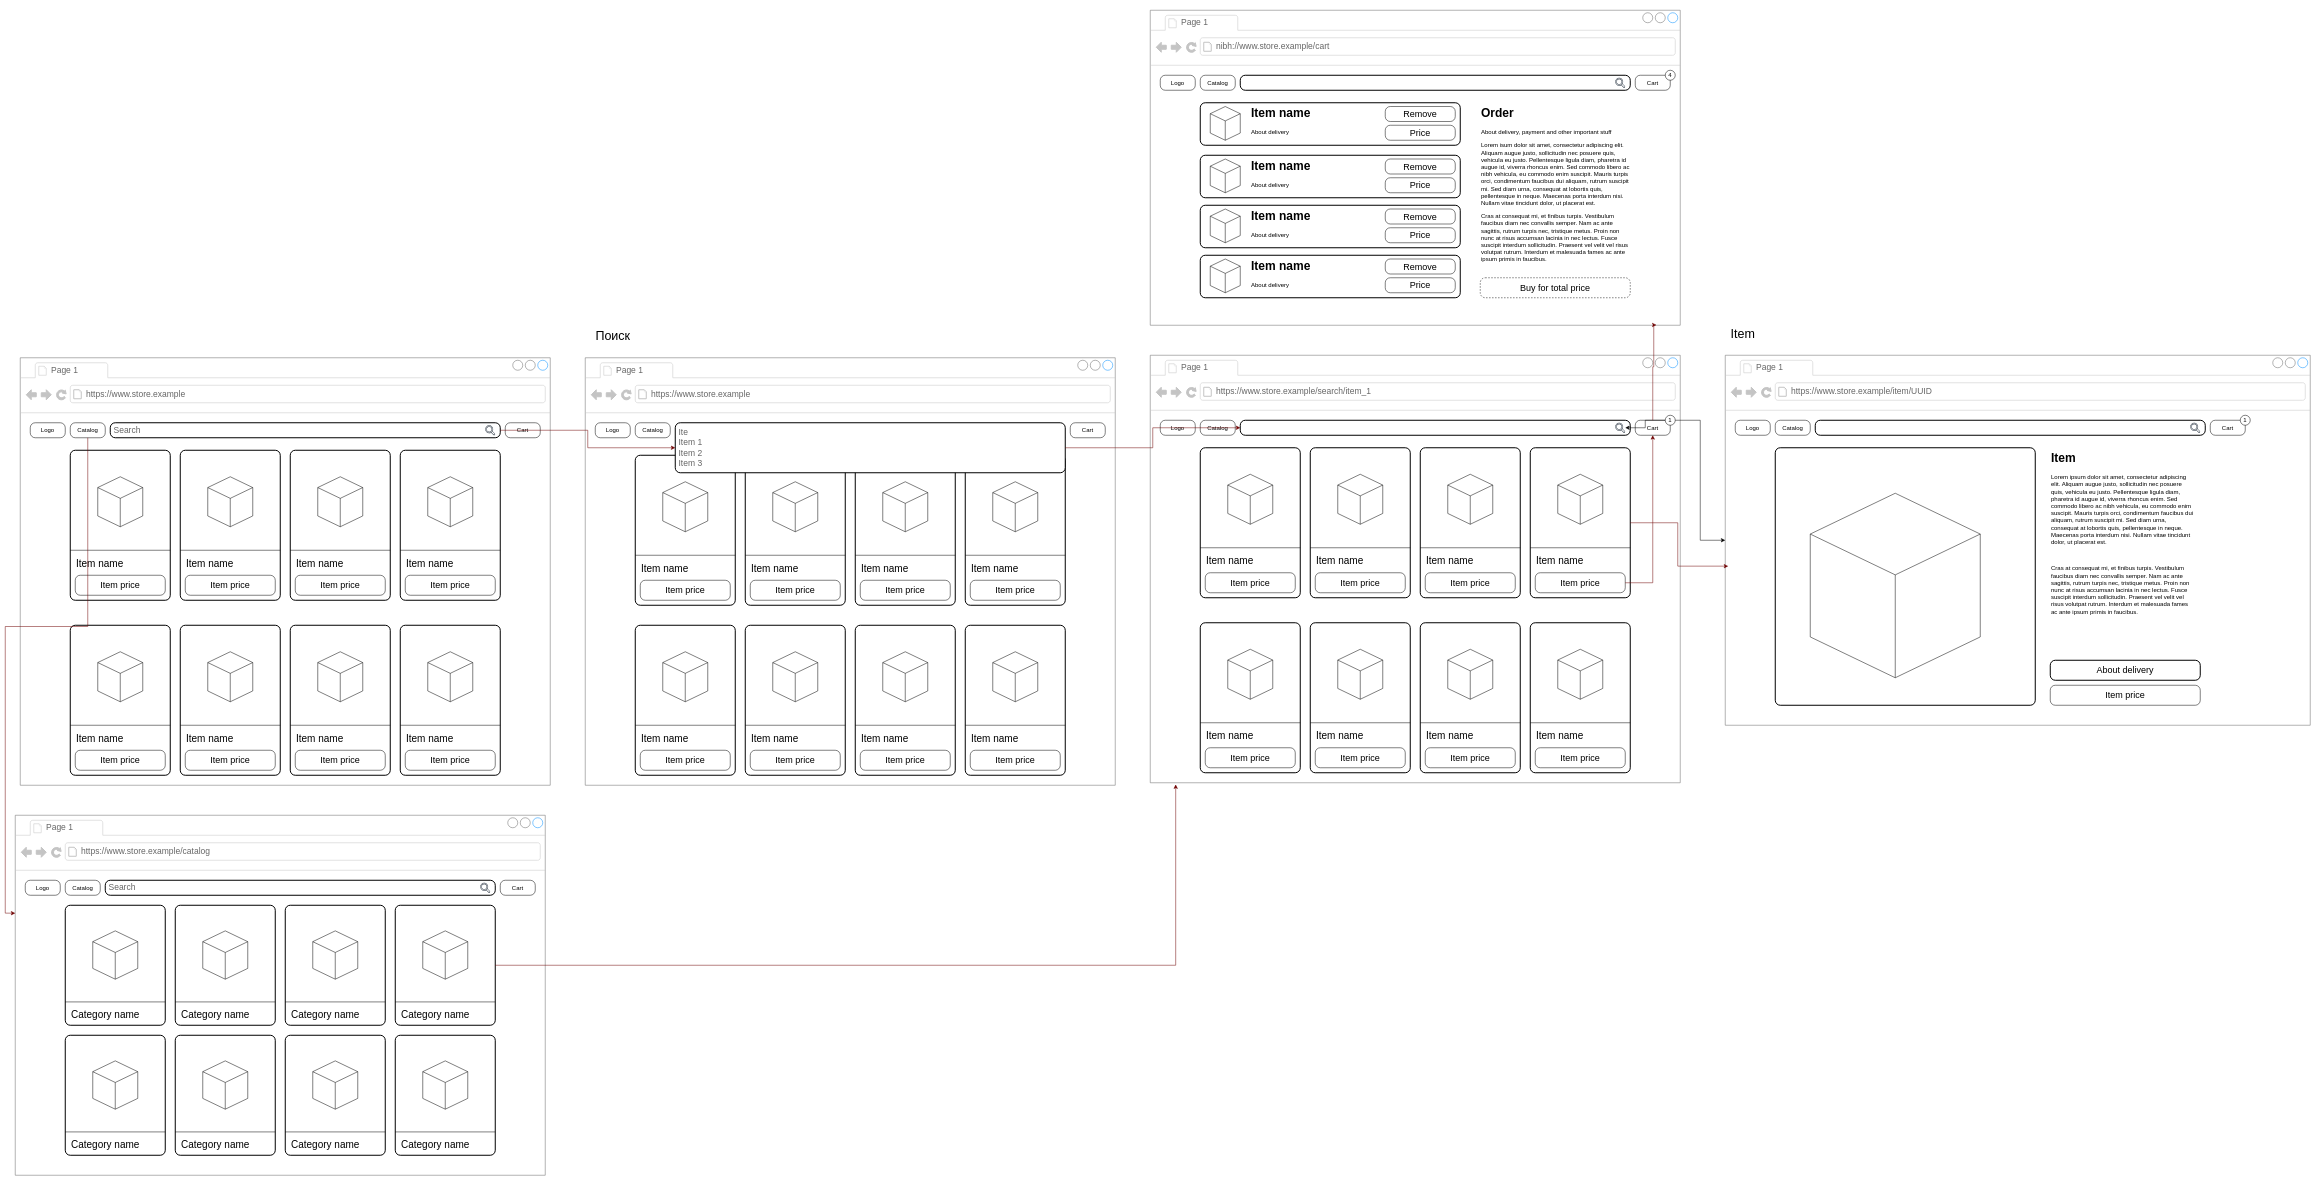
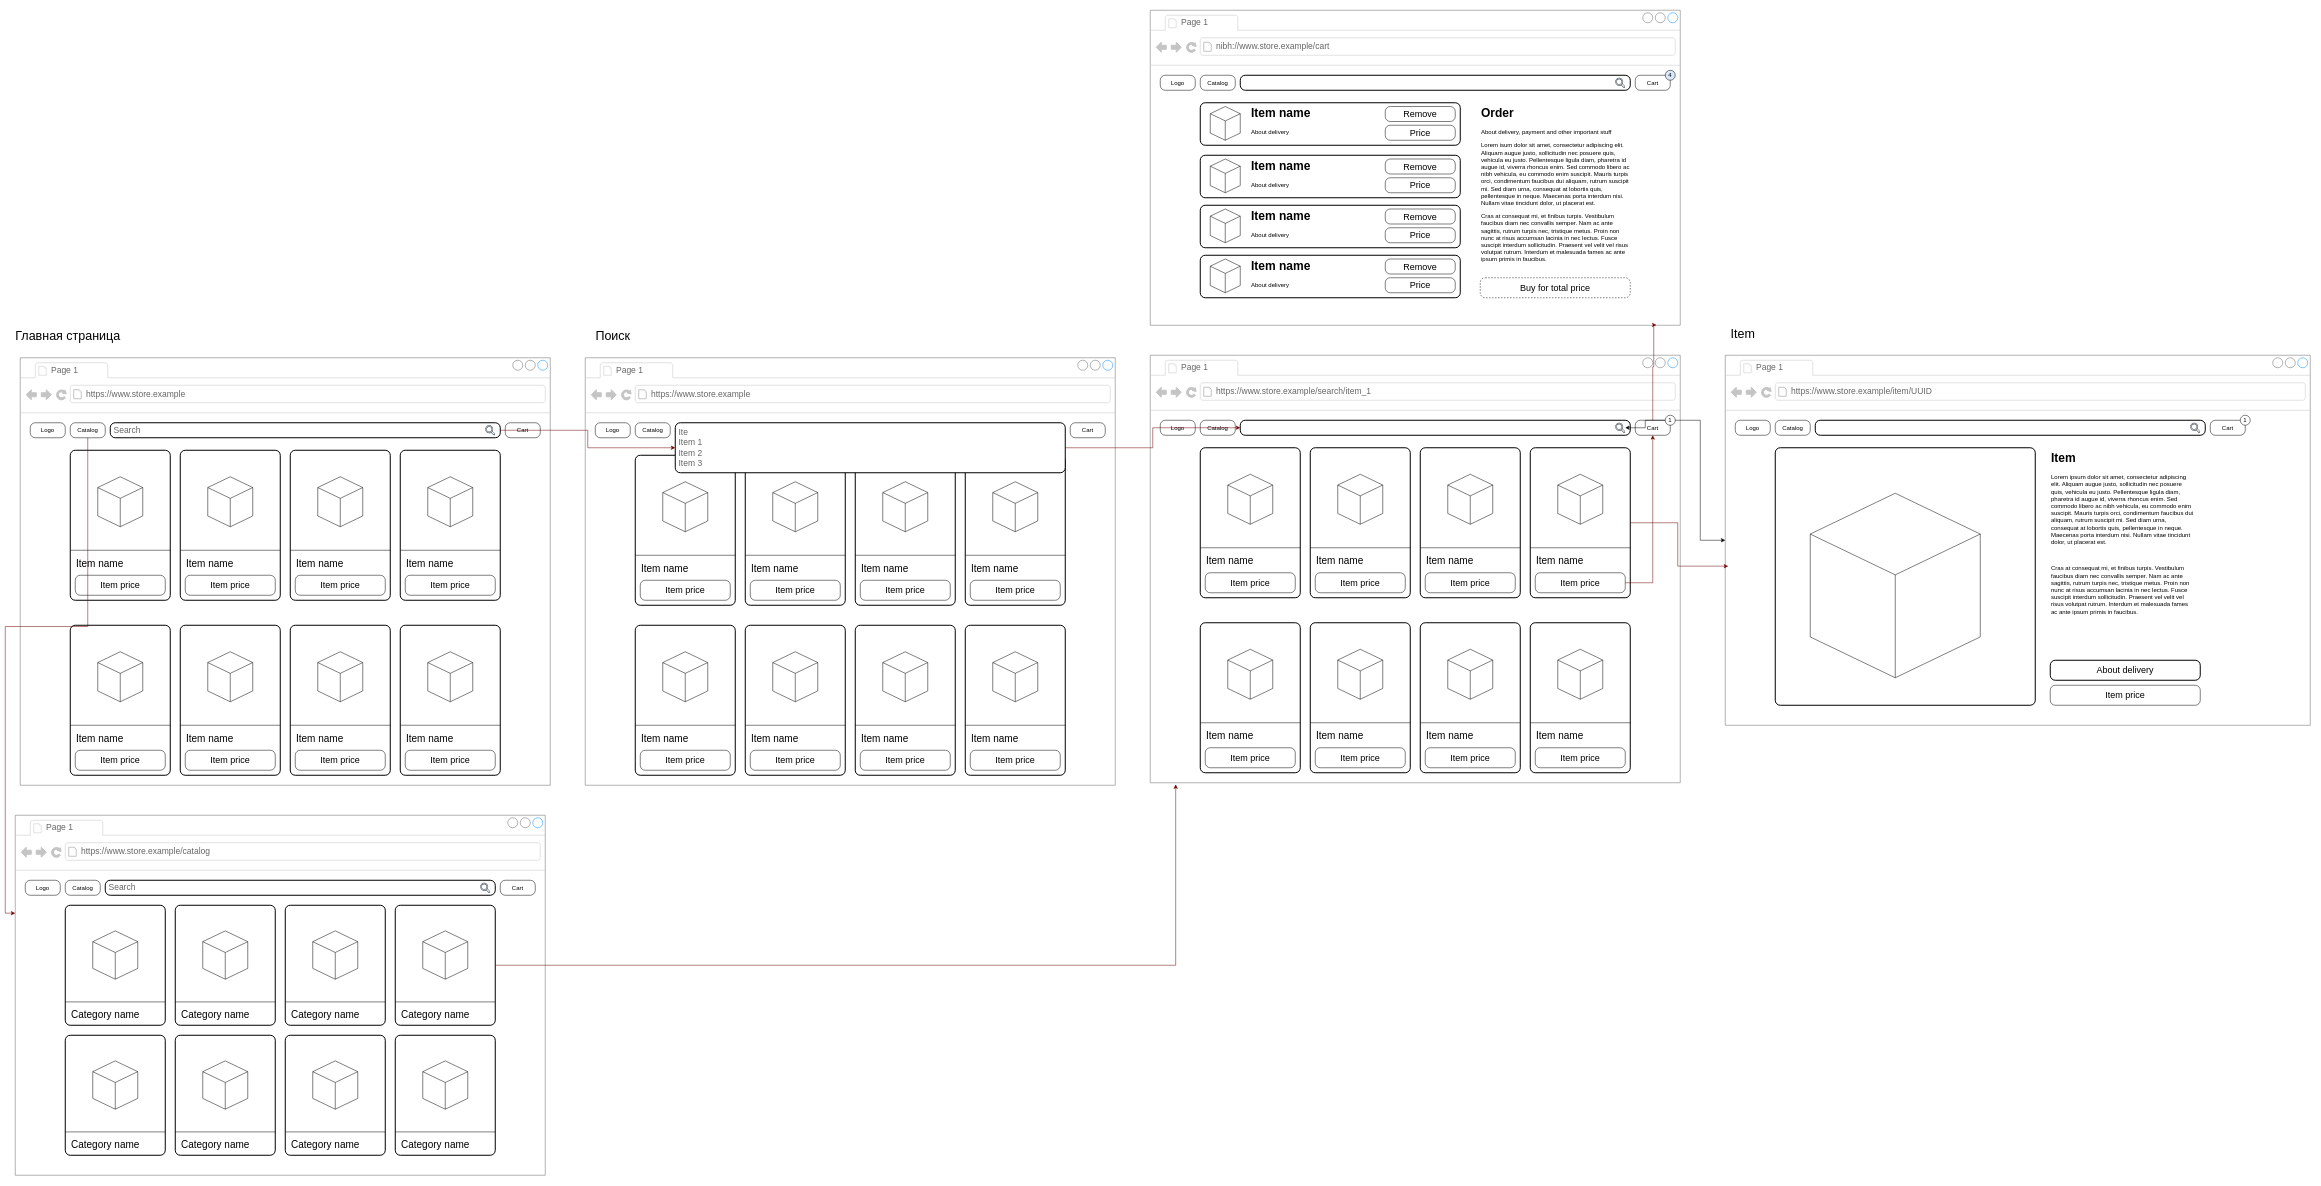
- <mxCell id="265" value="4" style="ellipse;whiteSpace=wrap;html=1;aspect=fixed;" vertex="1" parent="256"><mxGeometry x="1030" y="120" width="20" height="20" as="geometry" /></mxCell>
+ <mxCell id="265" value="4" style="ellipse;whiteSpace=wrap;html=1;aspect=fixed;fillColor=#dae8fc;" vertex="1" parent="256"><mxGeometry x="1030" y="120" width="20" height="20" as="geometry" /></mxCell>
+ <mxCell id="61" value="&lt;font style=&quot;font-size: 25px;&quot;&gt;Главная страница&lt;/font&gt;" style="text;html=1;align=center;verticalAlign=middle;resizable=0;points=[];autosize=1;strokeColor=none;fillColor=none;" vertex="1" parent="1"><mxGeometry x="20" y="650" width="230" height="40" as="geometry" /></mxCell>
